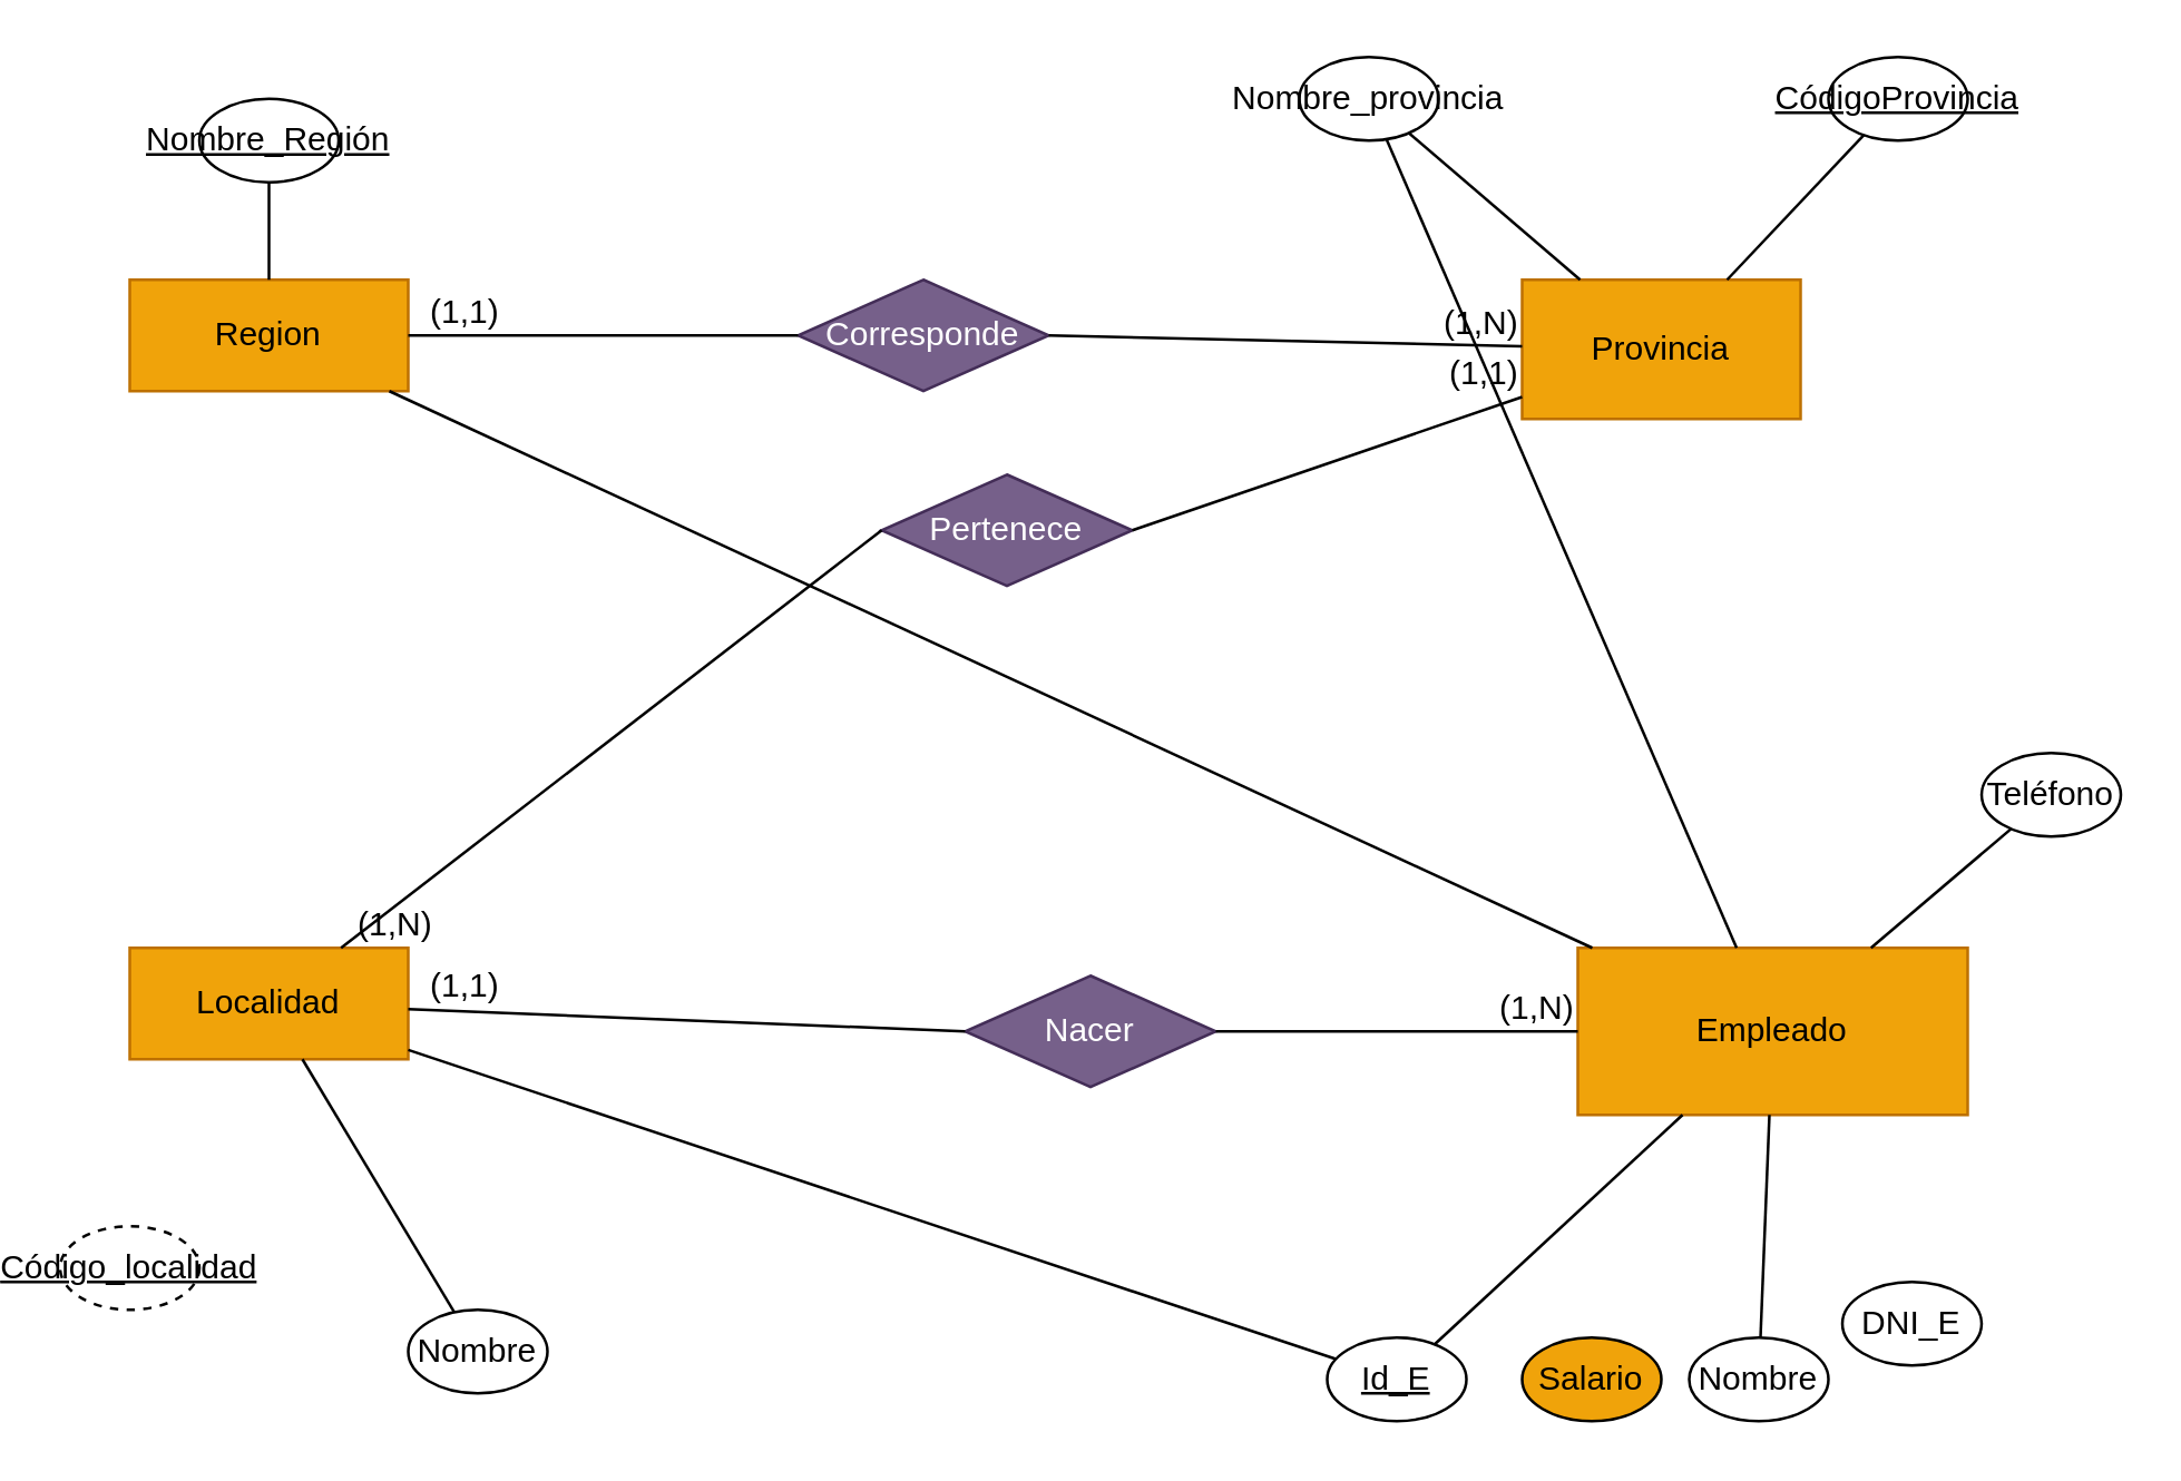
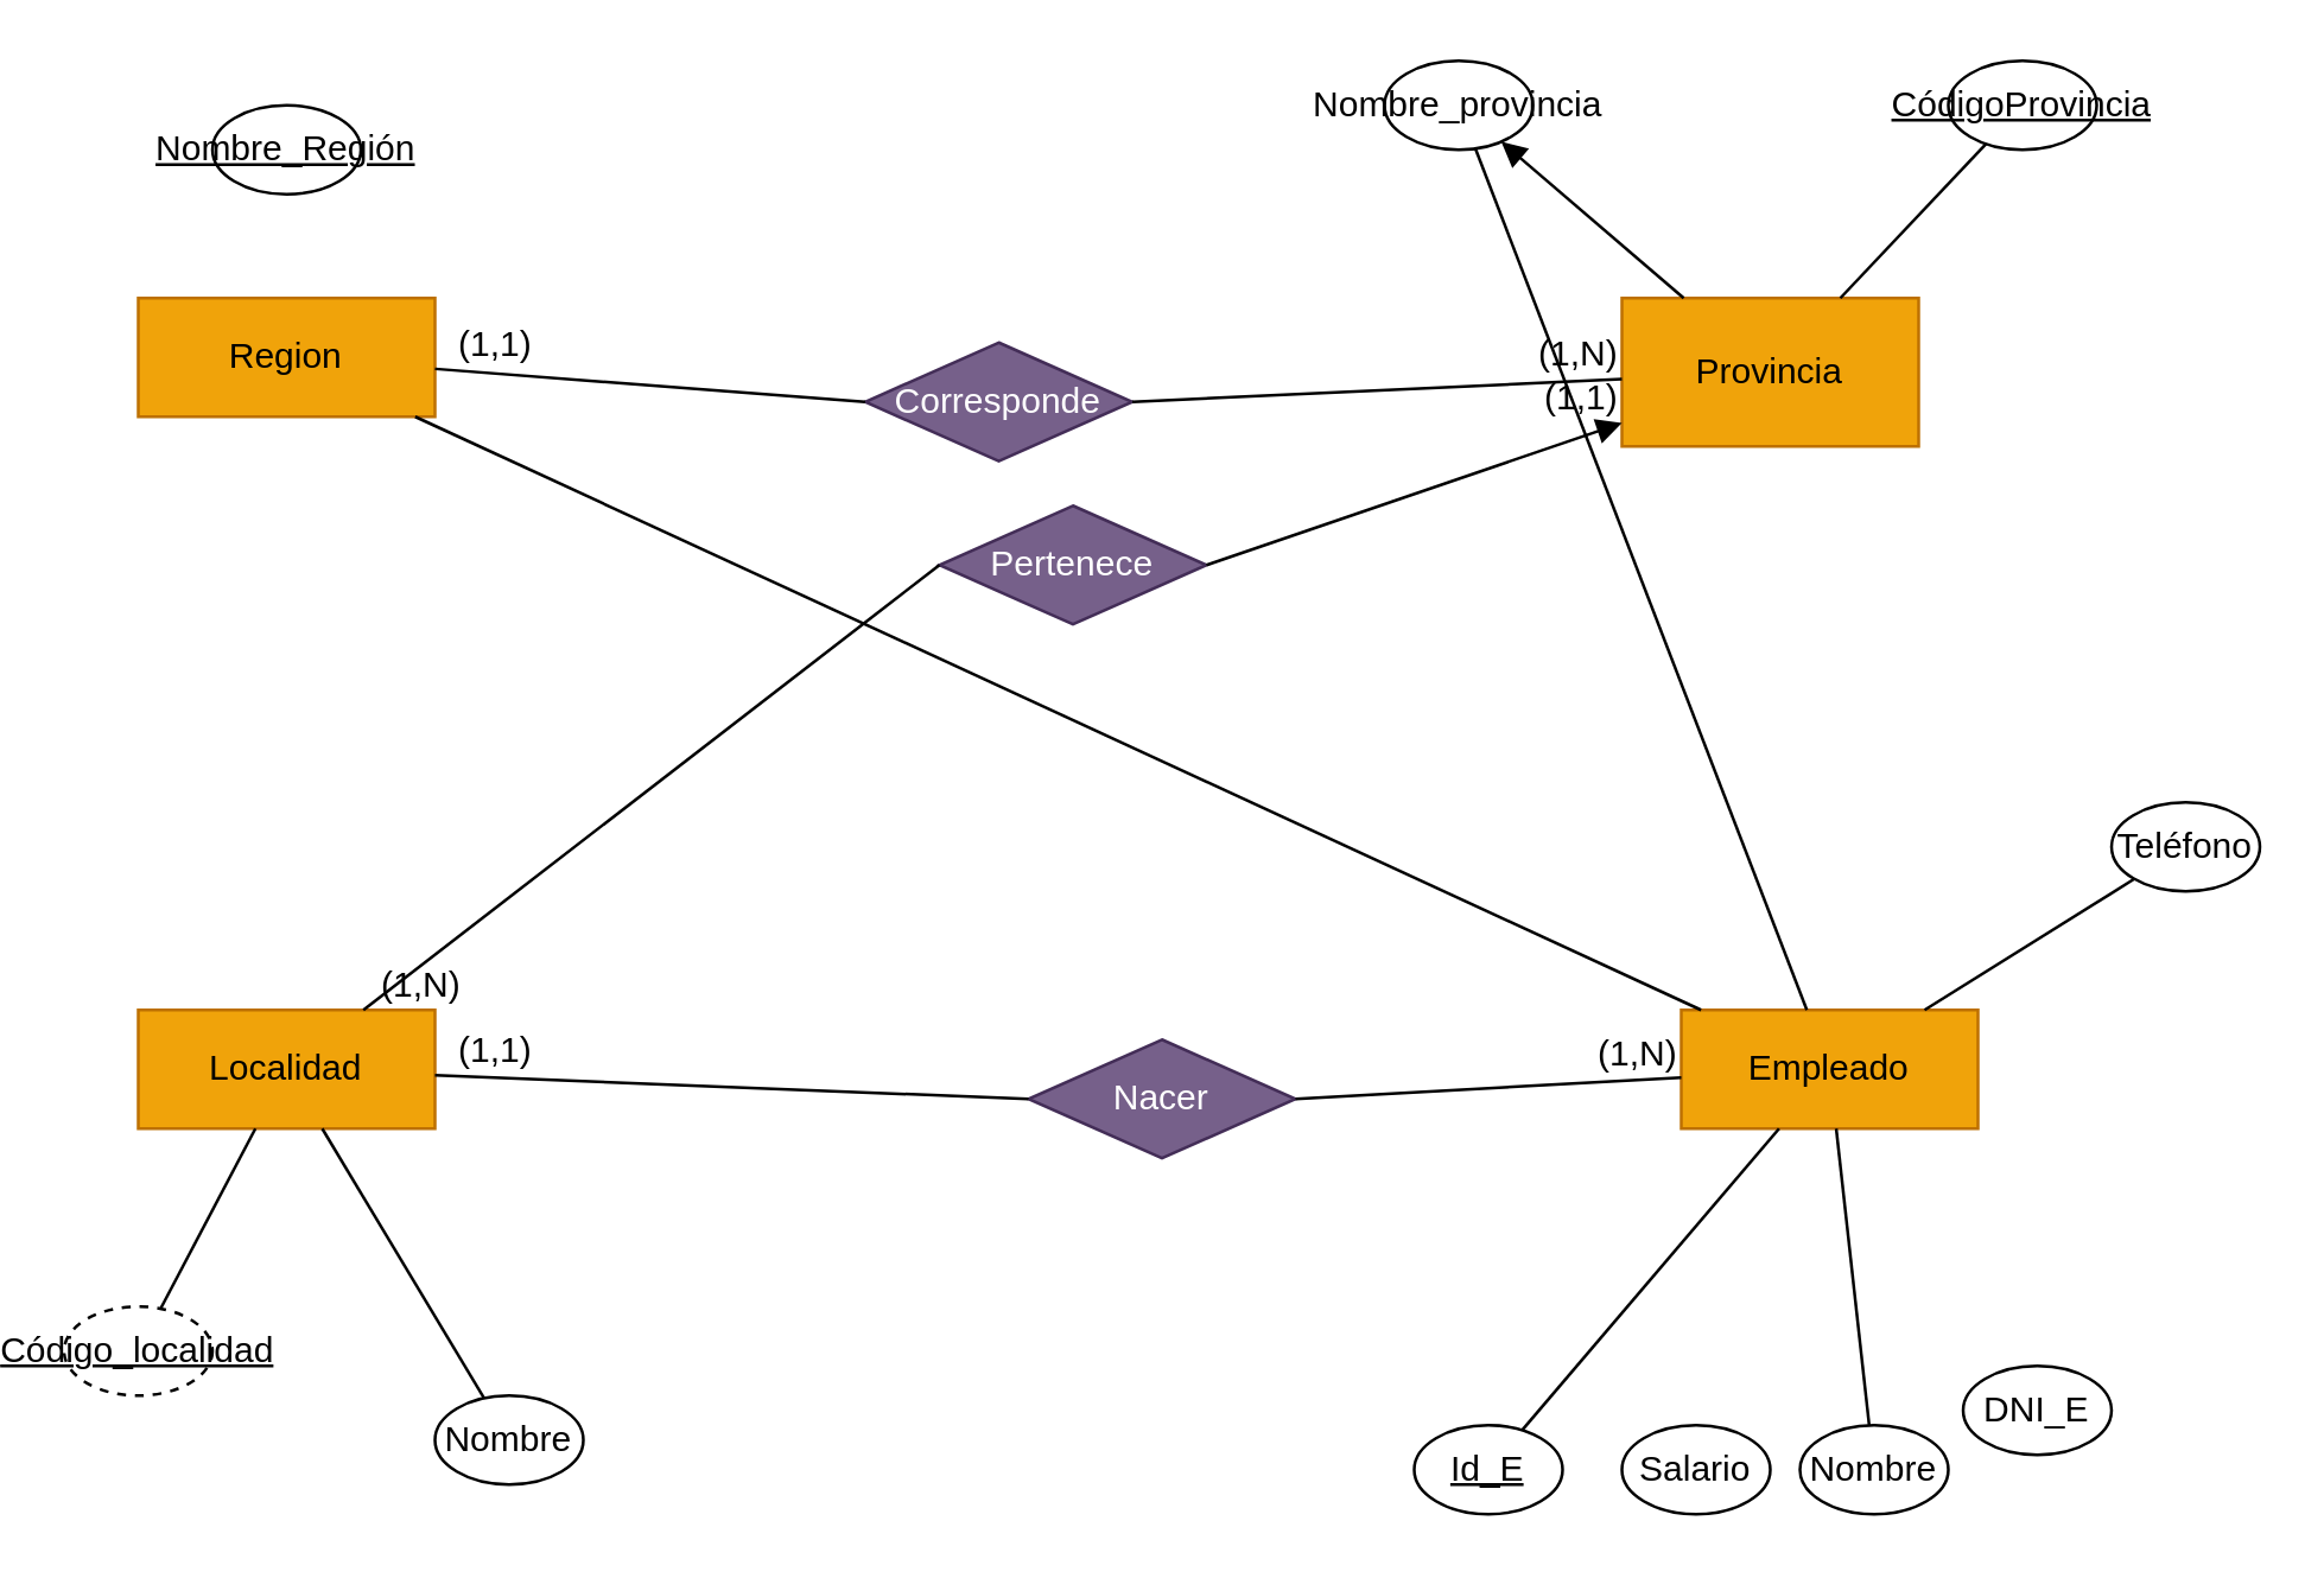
- <mxCell id="10" value="" style="endArrow=none;html=1;rounded=0;" edge="1" target="11" parent="1" source="3"><mxGeometry relative="1" as="geometry"><mxPoint x="415" y="125" as="sourcePoint" /><mxPoint x="475" y="125" as="targetPoint" /></mxGeometry></mxCell>
+ <mxCell id="10" value="" style="endArrow=block;html=1;rounded=0;" edge="1" target="11" parent="1" source="3"><mxGeometry relative="1" as="geometry"><mxPoint x="415" y="125" as="sourcePoint" /><mxPoint x="475" y="125" as="targetPoint" /></mxGeometry></mxCell>
- <mxCell id="6" value="" style="endArrow=none;html=1;rounded=0;" edge="1" target="7" parent="1" source="2"><mxGeometry relative="1" as="geometry"><mxPoint x="35" y="35" as="sourcePoint" /><mxPoint x="95" y="35" as="targetPoint" /></mxGeometry></mxCell>
- <mxCell id="36" value="Corresponde" style="shape=rhombus;perimeter=rhombusPerimeter;whiteSpace=wrap;html=1;align=center;fillColor=#76608a;fontColor=#ffffff;strokeColor=#432D57;" vertex="1" parent="1"><mxGeometry x="285" y="100" width="90" height="40" as="geometry" /></mxCell>
+ <mxCell id="36" value="Corresponde" style="shape=rhombus;perimeter=rhombusPerimeter;whiteSpace=wrap;html=1;align=center;fillColor=#76608a;fontColor=#ffffff;strokeColor=#432D57;" vertex="1" parent="1"><mxGeometry x="290" y="115" width="90" height="40" as="geometry" /></mxCell>
- <mxCell id="34" value="" style="endArrow=none;html=1;rounded=0;exitX=1;exitY=0.5;exitDx=0;exitDy=0;" edge="1" source="31" parent="1" target="3"><mxGeometry relative="1" as="geometry"><mxPoint x="292" y="160" as="sourcePoint" /><mxPoint x="465" y="190" as="targetPoint" /></mxGeometry></mxCell>
+ <mxCell id="34" value="" style="endArrow=block;html=1;rounded=0;exitX=1;exitY=0.5;exitDx=0;exitDy=0;" edge="1" source="31" parent="1" target="3"><mxGeometry relative="1" as="geometry"><mxPoint x="292" y="160" as="sourcePoint" /><mxPoint x="465" y="190" as="targetPoint" /></mxGeometry></mxCell>
- <mxCell id="5" value="Empleado" style="whiteSpace=wrap;html=1;align=center;fillColor=#f0a30a;strokeColor=#BD7000;fontColor=#000000;" parent="1" vertex="1"><mxGeometry x="565" y="340" width="140" height="60" as="geometry" /></mxCell>
+ <mxCell id="5" value="Empleado" style="whiteSpace=wrap;html=1;align=center;fillColor=#f0a30a;strokeColor=#BD7000;fontColor=#000000;" parent="1" vertex="1"><mxGeometry x="565" y="340" width="100" height="40" as="geometry" /></mxCell>
- <mxCell id="12" value="" style="endArrow=none;html=1;rounded=0;" edge="1" target="17" parent="1" source="4"><mxGeometry relative="1" as="geometry"><mxPoint x="53" y="275" as="sourcePoint" /><mxPoint x="113" y="275" as="targetPoint" /></mxGeometry></mxCell>
+ <mxCell id="12" value="" style="endArrow=none;html=1;rounded=0;" edge="1" target="13" parent="1" source="4"><mxGeometry relative="1" as="geometry"><mxPoint x="53" y="275" as="sourcePoint" /><mxPoint x="113" y="275" as="targetPoint" /></mxGeometry></mxCell>
- <mxCell id="25" value="Salario" style="ellipse;whiteSpace=wrap;html=1;align=center;fillColor=#f0a30a;" vertex="1" parent="1"><mxGeometry x="545" y="480" width="50" height="30" as="geometry" /></mxCell>
+ <mxCell id="25" value="Salario" style="ellipse;whiteSpace=wrap;html=1;align=center;" vertex="1" parent="1"><mxGeometry x="545" y="480" width="50" height="30" as="geometry" /></mxCell>
